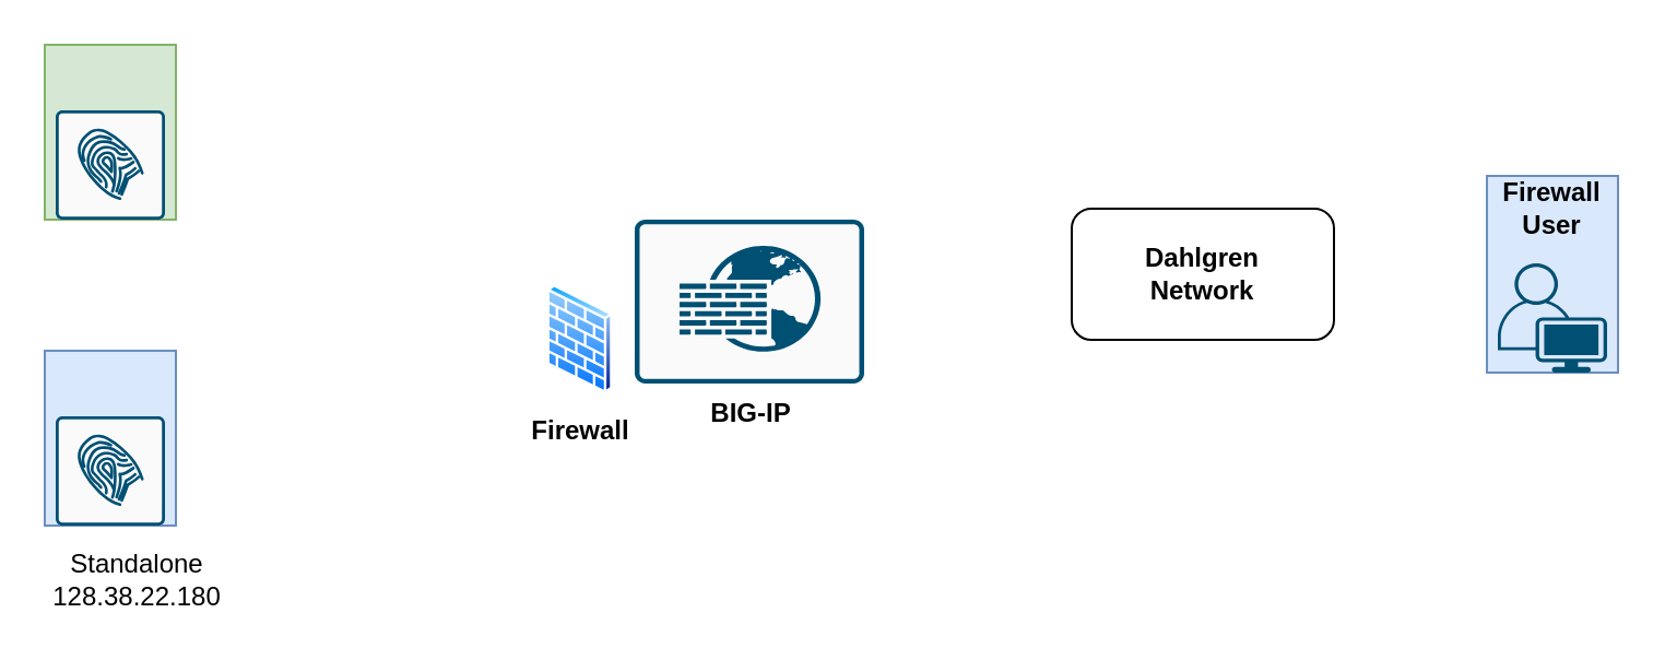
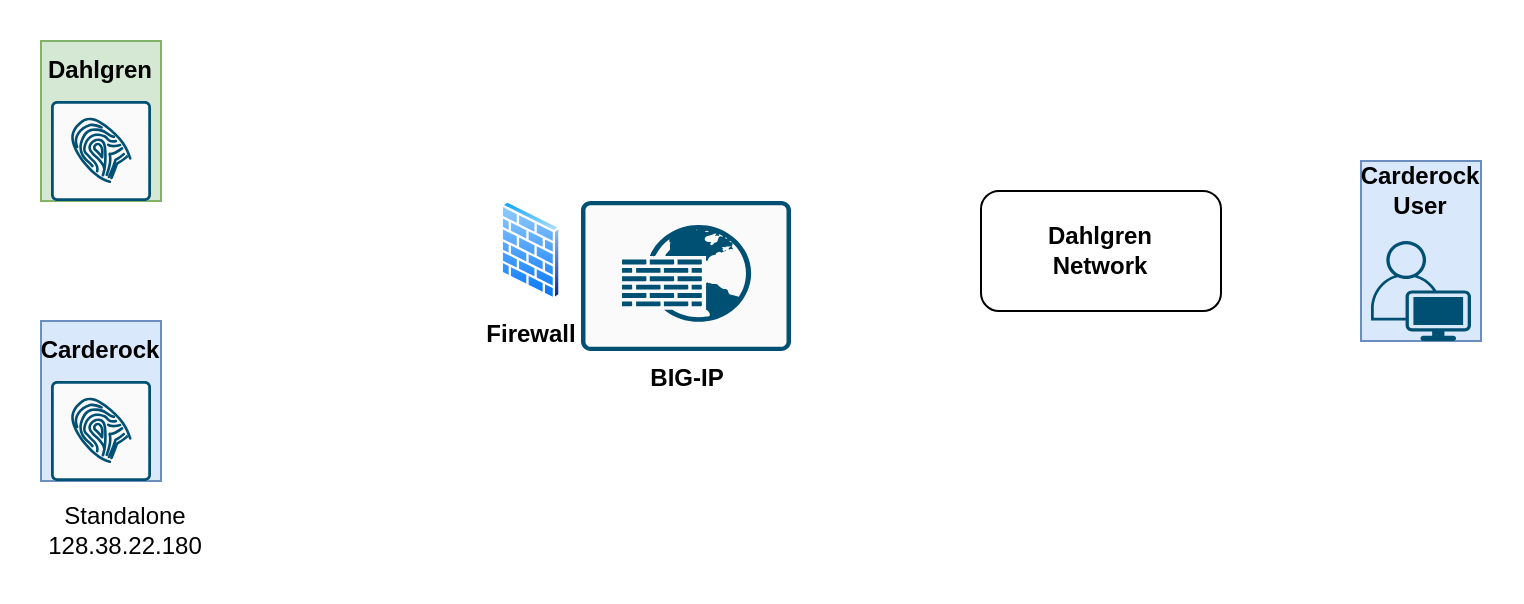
+ <mxCell id="7" value="&lt;b&gt;Dahlgren&lt;/b&gt;" style="text;html=1;align=center;verticalAlign=middle;whiteSpace=wrap;rounded=0;" vertex="1" parent="5"><mxGeometry width="60" height="30" as="geometry" /></mxCell>
- <mxCell id="10" value="&lt;b&gt;Firewall&lt;/b&gt;&lt;div&gt;&lt;b&gt;User&lt;/b&gt;&lt;/div&gt;" style="text;html=1;align=center;verticalAlign=middle;whiteSpace=wrap;rounded=0;" vertex="1" parent="8"><mxGeometry width="60" height="30" as="geometry" /></mxCell>
+ <mxCell id="10" value="&lt;b&gt;Carderock&lt;/b&gt;&lt;div&gt;&lt;b&gt;User&lt;/b&gt;&lt;/div&gt;" style="text;html=1;align=center;verticalAlign=middle;whiteSpace=wrap;rounded=0;" vertex="1" parent="8"><mxGeometry width="60" height="30" as="geometry" /></mxCell>
- <mxCell id="12" value="&lt;b&gt;Firewall&lt;/b&gt;" style="image;aspect=fixed;perimeter=ellipsePerimeter;html=1;align=center;shadow=0;dashed=0;spacingTop=3;image=img/lib/active_directory/firewall.svg;" vertex="1" parent="1"><mxGeometry x="250" y="130" width="30.5" height="50" as="geometry" /></mxCell>
+ <mxCell id="12" value="&lt;b&gt;Firewall&lt;/b&gt;" style="image;aspect=fixed;perimeter=ellipsePerimeter;html=1;align=center;shadow=0;dashed=0;spacingTop=3;image=img/lib/active_directory/firewall.svg;" vertex="1" parent="1"><mxGeometry x="250" y="100" width="30.5" height="50" as="geometry" /></mxCell>
+ <mxCell id="4" value="&lt;b&gt;Carderock&lt;/b&gt;" style="text;html=1;align=center;verticalAlign=middle;whiteSpace=wrap;rounded=0;" vertex="1" parent="2"><mxGeometry width="60" height="30" as="geometry" /></mxCell>
